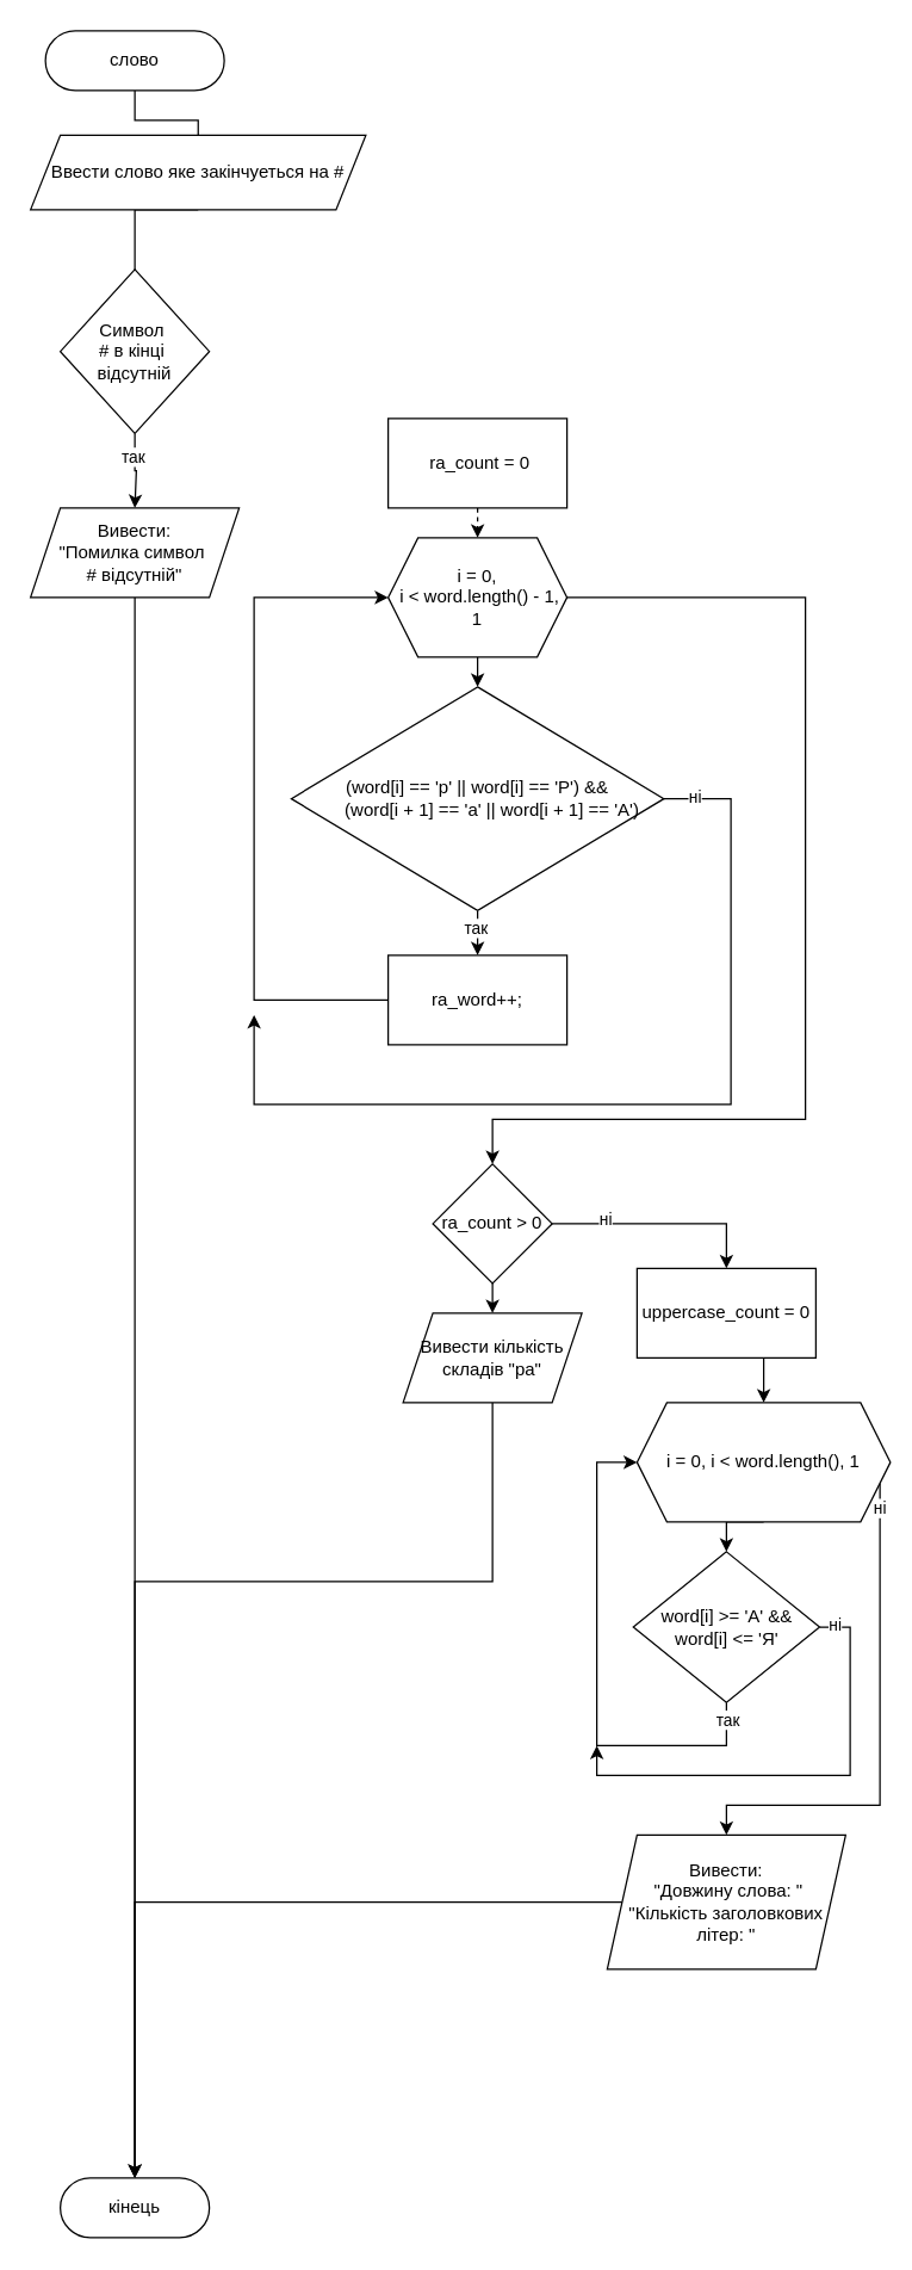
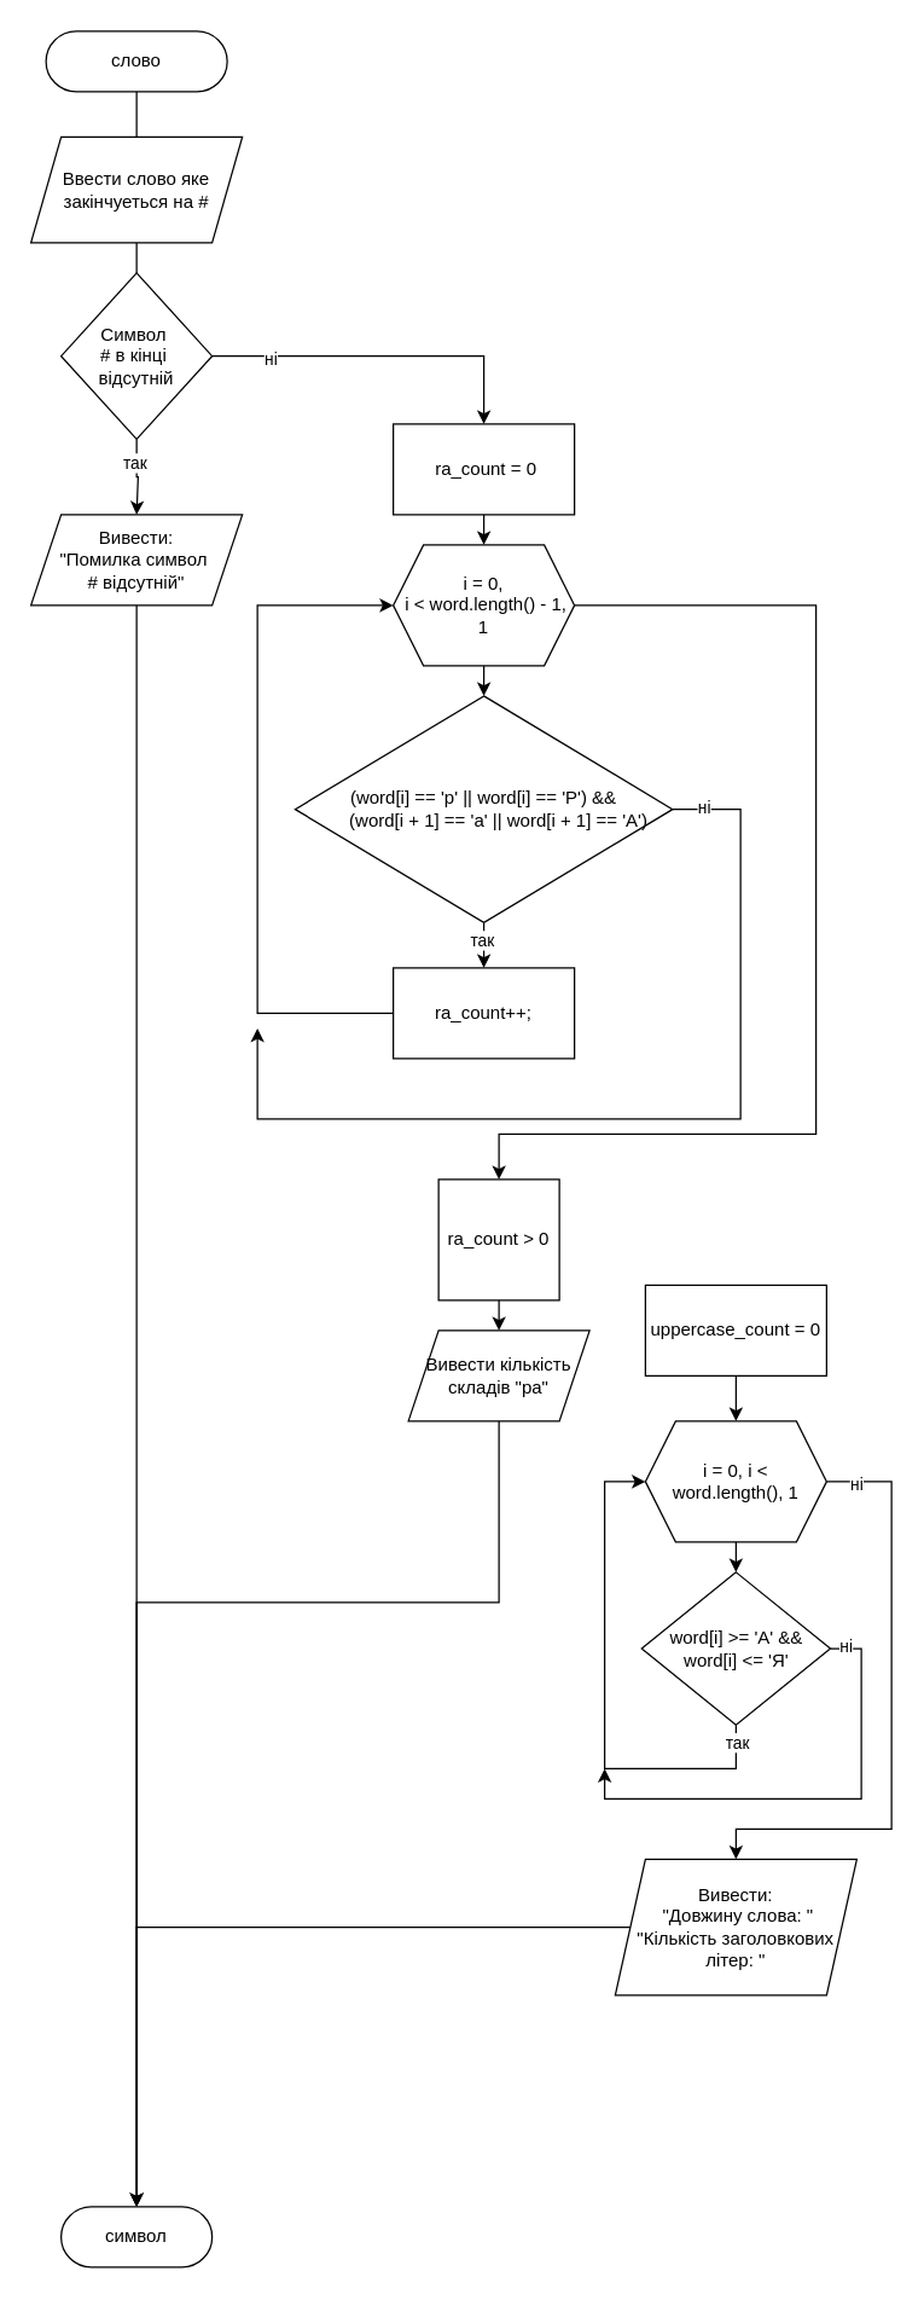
- <mxCell id="5" value="Ввести слово яке закінчуеться на #" style="shape=parallelogram;perimeter=parallelogramPerimeter;whiteSpace=wrap;html=1;fixedSize=1;" vertex="1" parent="1"><mxGeometry x="20" y="90" width="225" height="50" as="geometry" /></mxCell>
+ <mxCell id="5" value="Ввести слово яке закінчуеться на #" style="shape=parallelogram;perimeter=parallelogramPerimeter;whiteSpace=wrap;html=1;fixedSize=1;" vertex="1" parent="1"><mxGeometry x="20" y="90" width="140" height="70" as="geometry" /></mxCell>
+ <mxCell id="8" style="edgeStyle=orthogonalEdgeStyle;rounded=0;orthogonalLoop=1;jettySize=auto;html=1;entryX=0.5;entryY=0;entryDx=0;entryDy=0;" edge="1" parent="1" source="10" target="15"><mxGeometry relative="1" as="geometry"><mxPoint x="230" y="280" as="targetPoint" /><Array as="points"><mxPoint x="320" y="235" /></Array></mxGeometry></mxCell>
+ <mxCell id="9" value="ні" style="edgeLabel;html=1;align=center;verticalAlign=middle;resizable=0;points=[];" vertex="1" connectable="0" parent="8"><mxGeometry x="-0.665" y="-1" relative="1" as="geometry"><mxPoint as="offset" /></mxGeometry></mxCell>
- <mxCell id="14" style="edgeStyle=orthogonalEdgeStyle;rounded=0;orthogonalLoop=1;jettySize=auto;html=1;exitX=0.5;exitY=1;exitDx=0;exitDy=0;entryX=0.5;entryY=0;entryDx=0;entryDy=0;dashed=1;" edge="1" parent="1" source="15" target="18"><mxGeometry relative="1" as="geometry" /></mxCell>
+ <mxCell id="14" style="edgeStyle=orthogonalEdgeStyle;rounded=0;orthogonalLoop=1;jettySize=auto;html=1;exitX=0.5;exitY=1;exitDx=0;exitDy=0;entryX=0.5;entryY=0;entryDx=0;entryDy=0;" edge="1" parent="1" source="15" target="18"><mxGeometry relative="1" as="geometry" /></mxCell>
- <mxCell id="25" value="ra_word++;" style="rounded=0;whiteSpace=wrap;html=1;" vertex="1" parent="1"><mxGeometry x="260" y="640" width="120" height="60" as="geometry" /></mxCell>
+ <mxCell id="25" value="ra_count++;" style="rounded=0;whiteSpace=wrap;html=1;" vertex="1" parent="1"><mxGeometry x="260" y="640" width="120" height="60" as="geometry" /></mxCell>
- <mxCell id="29" value="ra_count &amp;gt; 0" style="rhombus;whiteSpace=wrap;html=1;" vertex="1" parent="1"><mxGeometry x="290" y="780" width="80" height="80" as="geometry" /></mxCell>
+ <mxCell id="29" value="ra_count &amp;gt; 0" style="whiteSpace=wrap;html=1;rounded=0;" vertex="1" parent="1"><mxGeometry x="290" y="780" width="80" height="80" as="geometry" /></mxCell>
- <mxCell id="27" style="edgeStyle=orthogonalEdgeStyle;rounded=0;orthogonalLoop=1;jettySize=auto;html=1;entryX=0.5;entryY=0;entryDx=0;entryDy=0;" edge="1" parent="1" source="29" target="33"><mxGeometry relative="1" as="geometry" /></mxCell>
- <mxCell id="28" value="ні" style="edgeLabel;html=1;align=center;verticalAlign=middle;resizable=0;points=[];" vertex="1" connectable="0" parent="27"><mxGeometry x="-0.519" y="4" relative="1" as="geometry"><mxPoint as="offset" /></mxGeometry></mxCell>
- <mxCell id="37" value="i = 0, i &amp;lt; word.length(), 1" style="shape=hexagon;perimeter=hexagonPerimeter2;whiteSpace=wrap;html=1;fixedSize=1;" vertex="1" parent="1"><mxGeometry x="427" y="940" width="170" height="80" as="geometry" /></mxCell>
+ <mxCell id="37" value="i = 0, i &amp;lt; word.length(), 1" style="shape=hexagon;perimeter=hexagonPerimeter2;whiteSpace=wrap;html=1;fixedSize=1;" vertex="1" parent="1"><mxGeometry x="427" y="940" width="120" height="80" as="geometry" /></mxCell>
- <mxCell id="11" value="кінець" style="rounded=1;whiteSpace=wrap;html=1;arcSize=50;" vertex="1" parent="1"><mxGeometry x="40" y="1460" width="100" height="40" as="geometry" /></mxCell>
+ <mxCell id="11" value="символ" style="rounded=1;whiteSpace=wrap;html=1;arcSize=50;" vertex="1" parent="1"><mxGeometry x="40" y="1460" width="100" height="40" as="geometry" /></mxCell>
